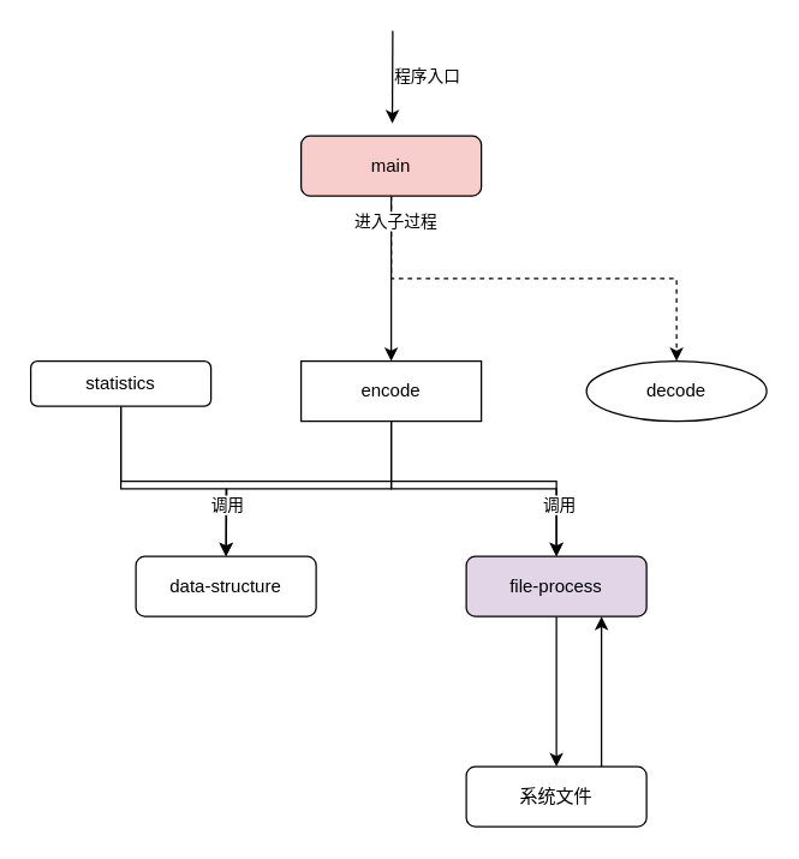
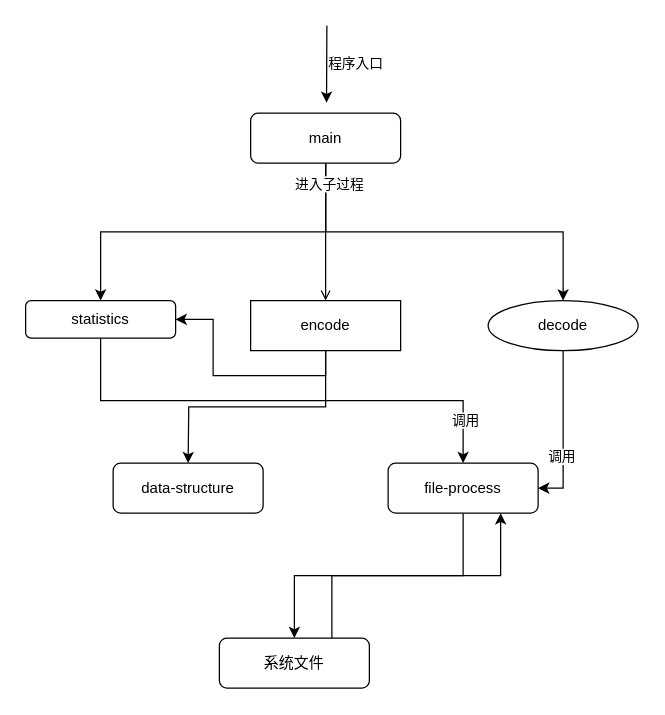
- <mxCell id="6" value="main" style="rounded=1;whiteSpace=wrap;html=1;fontSize=12;glass=0;strokeWidth=1;shadow=0;fillColor=#f8cecc;" parent="1" vertex="1"><mxGeometry x="200" y="90" width="120" height="40" as="geometry" /></mxCell>
+ <mxCell id="6" value="main" style="rounded=1;whiteSpace=wrap;html=1;fontSize=12;glass=0;strokeWidth=1;shadow=0;" parent="1" vertex="1"><mxGeometry x="200" y="90" width="120" height="40" as="geometry" /></mxCell>
+ <mxCell id="2" style="edgeStyle=orthogonalEdgeStyle;rounded=0;orthogonalLoop=1;jettySize=auto;html=1;exitX=0.5;exitY=1;exitDx=0;exitDy=0;entryX=0.5;entryY=0;entryDx=0;entryDy=0;" edge="1" parent="1" source="6" target="19"><mxGeometry relative="1" as="geometry" /></mxCell>
- <mxCell id="4" style="edgeStyle=orthogonalEdgeStyle;rounded=0;orthogonalLoop=1;jettySize=auto;html=1;exitX=0.5;exitY=1;exitDx=0;exitDy=0;entryX=0.5;entryY=0;entryDx=0;entryDy=0;dashed=1;" edge="1" parent="1" source="6" target="11"><mxGeometry relative="1" as="geometry" /></mxCell>
+ <mxCell id="4" style="edgeStyle=orthogonalEdgeStyle;rounded=0;orthogonalLoop=1;jettySize=auto;html=1;exitX=0.5;exitY=1;exitDx=0;exitDy=0;entryX=0.5;entryY=0;entryDx=0;entryDy=0;" edge="1" parent="1" source="6" target="11"><mxGeometry relative="1" as="geometry" /></mxCell>
- <mxCell id="3" style="edgeStyle=orthogonalEdgeStyle;rounded=0;orthogonalLoop=1;jettySize=auto;html=1;exitX=0.5;exitY=1;exitDx=0;exitDy=0;entryX=0.5;entryY=0;entryDx=0;entryDy=0;" edge="1" parent="1" source="6" target="14"><mxGeometry relative="1" as="geometry" /></mxCell>
+ <mxCell id="3" style="edgeStyle=orthogonalEdgeStyle;rounded=0;orthogonalLoop=1;jettySize=auto;html=1;exitX=0.5;exitY=1;exitDx=0;exitDy=0;entryX=0.5;entryY=0;entryDx=0;entryDy=0;endArrow=open;" edge="1" parent="1" source="6" target="14"><mxGeometry relative="1" as="geometry" /></mxCell>
- <mxCell id="15" style="edgeStyle=orthogonalEdgeStyle;rounded=0;orthogonalLoop=1;jettySize=auto;html=1;exitX=0.5;exitY=1;exitDx=0;exitDy=0;entryX=0.5;entryY=0;entryDx=0;entryDy=0;" edge="1" parent="1" source="19" target="20"><mxGeometry relative="1" as="geometry"><Array as="points"><mxPoint x="80" y="325" /><mxPoint x="150" y="325" /></Array></mxGeometry></mxCell>
- <mxCell id="16" value="调用" style="edgeLabel;html=1;align=center;verticalAlign=middle;resizable=0;points=[];" vertex="1" connectable="0" parent="15"><mxGeometry x="0.583" relative="1" as="geometry"><mxPoint as="offset" /></mxGeometry></mxCell>
- <mxCell id="13" style="edgeStyle=orthogonalEdgeStyle;rounded=0;orthogonalLoop=1;jettySize=auto;html=1;exitX=0.5;exitY=1;exitDx=0;exitDy=0;entryX=0.5;entryY=0;entryDx=0;entryDy=0;" edge="1" parent="1" source="14" target="22"><mxGeometry relative="1" as="geometry" /></mxCell>
+ <mxCell id="13" style="edgeStyle=orthogonalEdgeStyle;rounded=0;orthogonalLoop=1;jettySize=auto;html=1;exitX=0.5;exitY=1;exitDx=0;exitDy=0;" edge="1" parent="1" source="14" target="19"><mxGeometry relative="1" as="geometry" /></mxCell>
+ <mxCell id="9" style="edgeStyle=orthogonalEdgeStyle;rounded=0;orthogonalLoop=1;jettySize=auto;html=1;exitX=0.5;exitY=1;exitDx=0;exitDy=0;entryX=1;entryY=0.5;entryDx=0;entryDy=0;" edge="1" parent="1" source="11" target="22"><mxGeometry relative="1" as="geometry" /></mxCell>
+ <mxCell id="10" value="调用" style="edgeLabel;html=1;align=center;verticalAlign=middle;resizable=0;points=[];" vertex="1" connectable="0" parent="9"><mxGeometry x="0.287" y="-2" relative="1" as="geometry"><mxPoint as="offset" /></mxGeometry></mxCell>
- <mxCell id="22" value="file-process" style="rounded=1;whiteSpace=wrap;html=1;fontSize=12;glass=0;strokeWidth=1;shadow=0;fillColor=#e1d5e7;" vertex="1" parent="1"><mxGeometry x="310" y="370" width="120" height="40" as="geometry" /></mxCell>
+ <mxCell id="22" value="file-process" style="rounded=1;whiteSpace=wrap;html=1;fontSize=12;glass=0;strokeWidth=1;shadow=0;" vertex="1" parent="1"><mxGeometry x="310" y="370" width="120" height="40" as="geometry" /></mxCell>
- <mxCell id="24" value="系统文件" style="rounded=1;whiteSpace=wrap;html=1;fontSize=12;glass=0;strokeWidth=1;shadow=0;" vertex="1" parent="1"><mxGeometry x="310" y="510" width="120" height="40" as="geometry" /></mxCell>
+ <mxCell id="24" value="系统文件" style="rounded=1;whiteSpace=wrap;html=1;fontSize=12;glass=0;strokeWidth=1;shadow=0;" vertex="1" parent="1"><mxGeometry x="175" y="510" width="120" height="40" as="geometry" /></mxCell>
